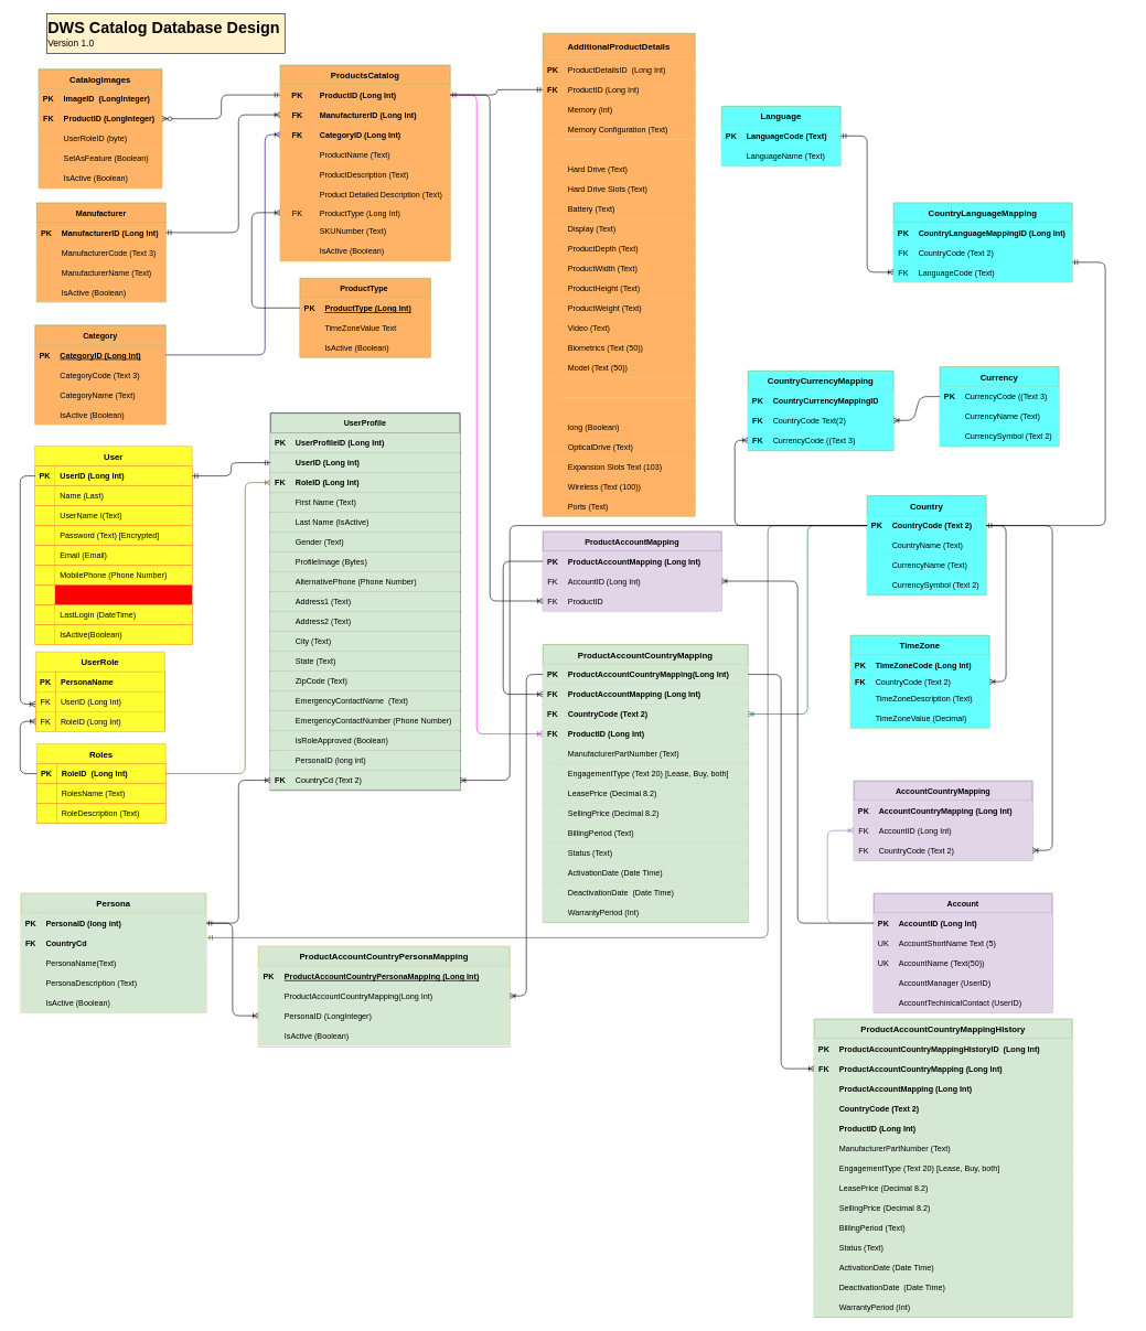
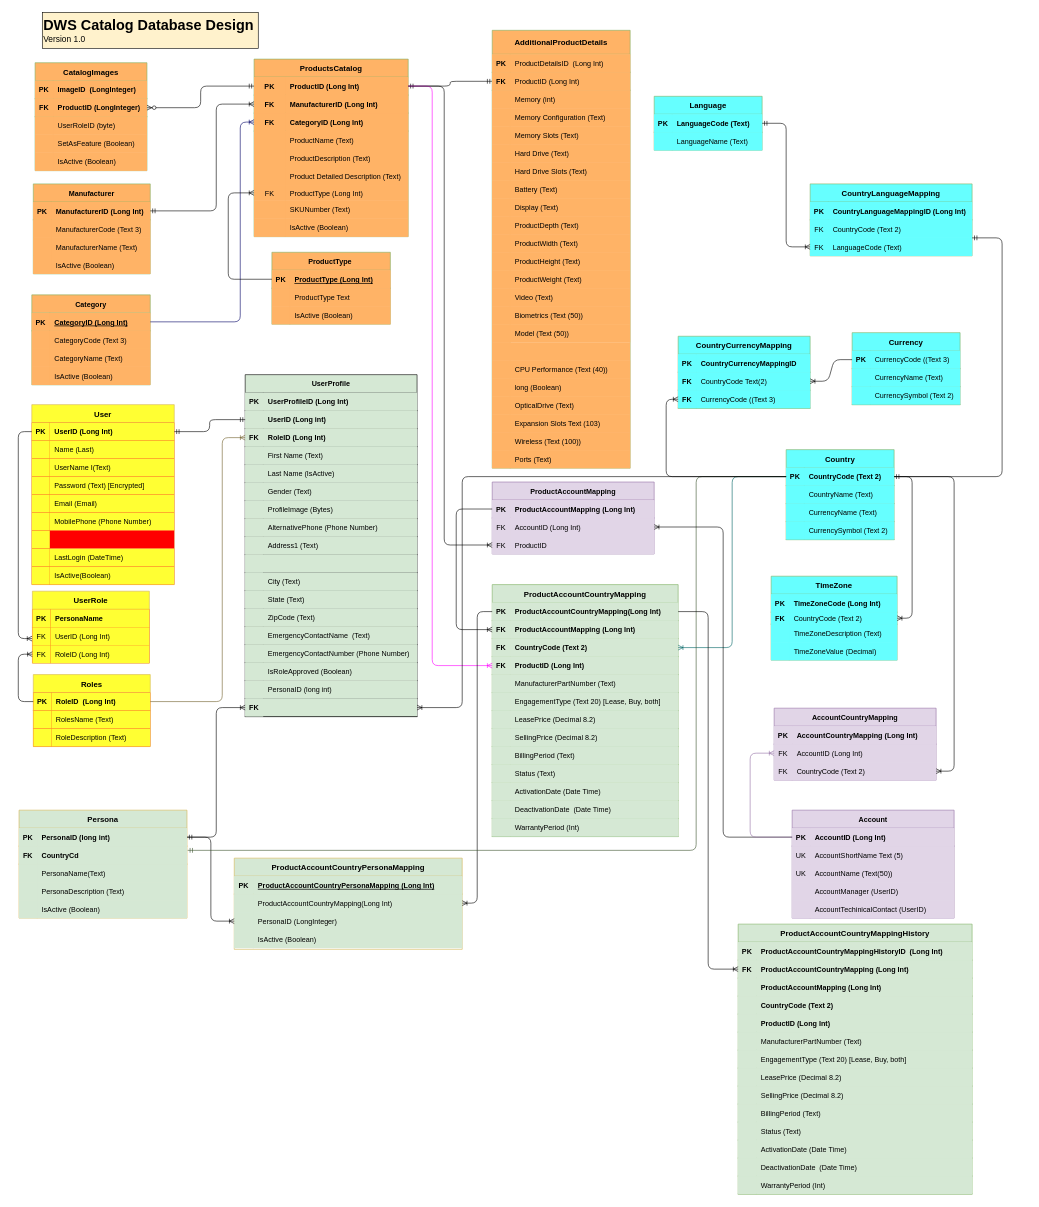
+ <mxCell id="159" value="Memory Slots (Text)" style="shape=partialRectangle;connectable=0;top=0;left=0;bottom=0;right=0;align=left;spacingLeft=6;overflow=hidden;strokeColor=#82b366;fillColor=#FFB366;" parent="157" vertex="1"><mxGeometry x="30" width="200" height="30" as="geometry" /></mxCell>
- <mxCell id="466" value="TimeZoneValue Text" style="shape=partialRectangle;connectable=0;top=0;left=0;bottom=0;right=0;align=left;spacingLeft=6;overflow=hidden;strokeColor=#82b366;fillColor=#FFB366;" parent="464" vertex="1"><mxGeometry x="30" width="167.5" height="30" as="geometry" /></mxCell>
+ <mxCell id="466" value="ProductType Text" style="shape=partialRectangle;connectable=0;top=0;left=0;bottom=0;right=0;align=left;spacingLeft=6;overflow=hidden;strokeColor=#82b366;fillColor=#FFB366;" parent="464" vertex="1"><mxGeometry x="30" width="167.5" height="30" as="geometry" /></mxCell>
+ <mxCell id="197" value="CPU Performance (Text (40))" style="shape=partialRectangle;connectable=0;top=0;left=0;bottom=0;right=0;align=left;spacingLeft=6;overflow=hidden;strokeColor=#82b366;fillColor=#FFB366;" parent="195" vertex="1"><mxGeometry x="30" width="200" height="30" as="geometry" /></mxCell>
- <mxCell id="285" value="Address2 (Text)" style="shape=partialRectangle;connectable=0;fillColor=#D5E8D4;top=0;left=0;bottom=0;right=0;align=left;spacingLeft=6;fontStyle=0;overflow=hidden;" parent="283" vertex="1"><mxGeometry x="30" width="256.5" height="30" as="geometry" /></mxCell>
- <mxCell id="309" value="CountryCd (Text 2)" style="shape=partialRectangle;connectable=0;fillColor=#D5E8D4;top=0;left=0;bottom=0;right=0;align=left;spacingLeft=6;fontStyle=0;overflow=hidden;" parent="307" vertex="1"><mxGeometry x="30" width="256.5" height="30" as="geometry" /></mxCell>
